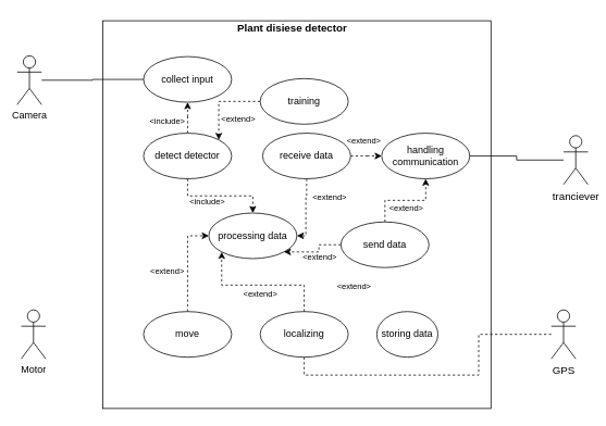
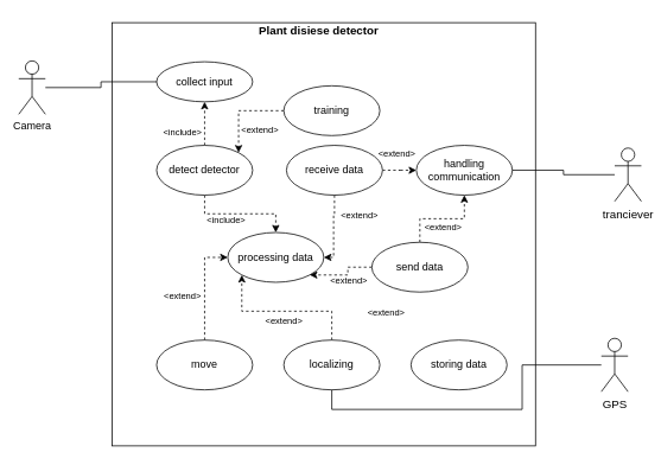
- <mxCell id="5" value="collect input" style="ellipse;whiteSpace=wrap;html=1;" parent="1" vertex="1"><mxGeometry x="175" y="69" width="108" height="56" as="geometry" /></mxCell>
+ <mxCell id="5" value="collect input" style="ellipse;whiteSpace=wrap;html=1;" parent="1" vertex="1"><mxGeometry x="175" y="69" width="108" height="45" as="geometry" /></mxCell>
- <mxCell id="12" value="Motor" style="shape=umlActor;verticalLabelPosition=bottom;verticalAlign=top;html=1;outlineConnect=0;" parent="1" vertex="1"><mxGeometry x="25" y="380" width="30" height="60" as="geometry" /></mxCell>
- <mxCell id="21" value="storing data" style="ellipse;whiteSpace=wrap;html=1;" parent="1" vertex="1"><mxGeometry x="461" y="382" width="75" height="56" as="geometry" /></mxCell>
+ <mxCell id="21" value="storing data" style="ellipse;whiteSpace=wrap;html=1;" parent="1" vertex="1"><mxGeometry x="461" y="382" width="108" height="56" as="geometry" /></mxCell>
- <mxCell id="28" style="edgeStyle=orthogonalEdgeStyle;rounded=0;orthogonalLoop=1;jettySize=auto;html=1;entryX=0.5;entryY=1;entryDx=0;entryDy=0;fontSize=13;endArrow=none;endFill=0;dashed=1;" parent="1" source="29" target="18" edge="1"><mxGeometry relative="1" as="geometry"><Array as="points"><mxPoint x="586" y="410" /><mxPoint x="586" y="460" /><mxPoint x="372" y="460" /></Array></mxGeometry></mxCell>
+ <mxCell id="28" style="edgeStyle=orthogonalEdgeStyle;rounded=0;orthogonalLoop=1;jettySize=auto;html=1;entryX=0.5;entryY=1;entryDx=0;entryDy=0;fontSize=13;endArrow=none;endFill=0;" parent="1" source="29" target="18" edge="1"><mxGeometry relative="1" as="geometry"><Array as="points"><mxPoint x="586" y="410" /><mxPoint x="586" y="460" /><mxPoint x="372" y="460" /></Array></mxGeometry></mxCell>
